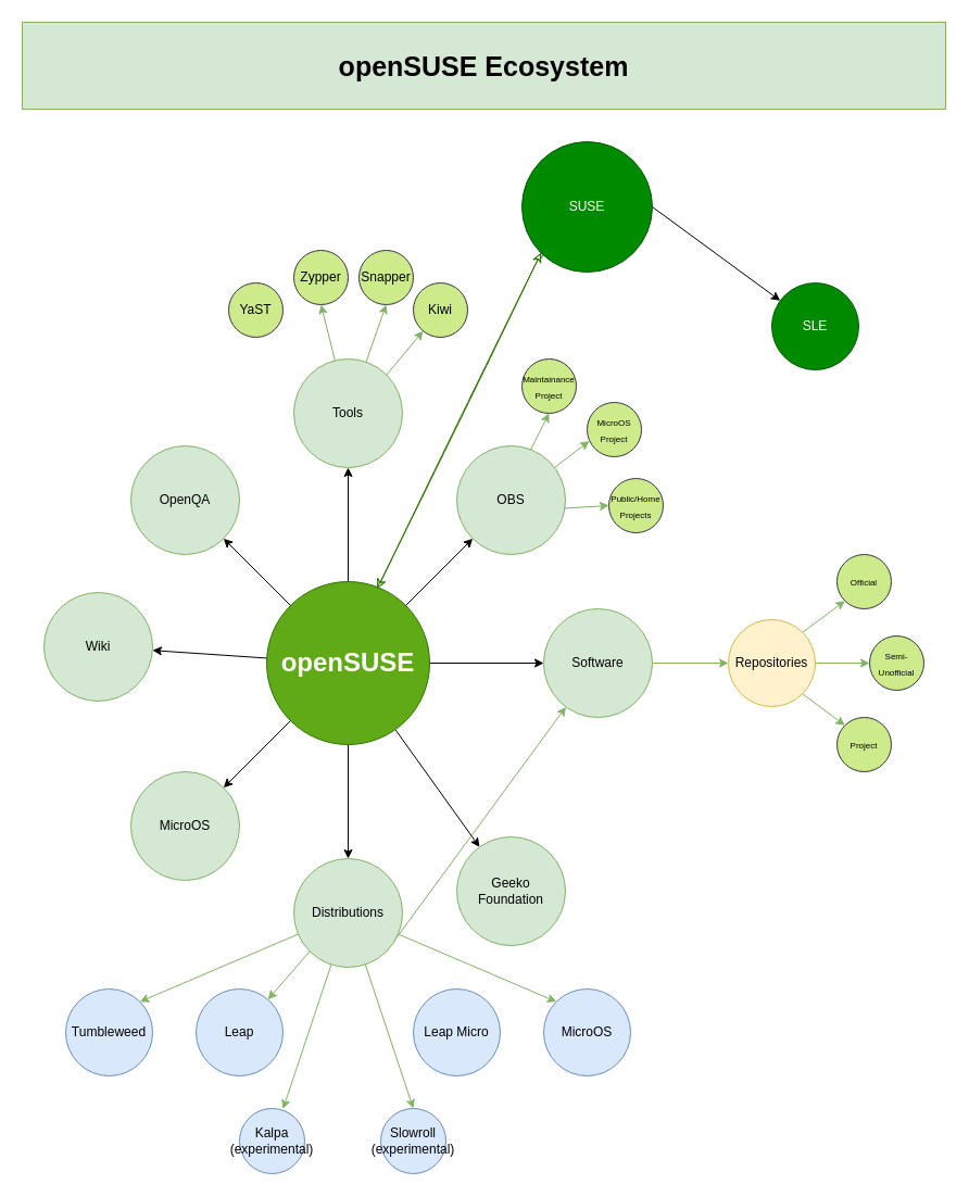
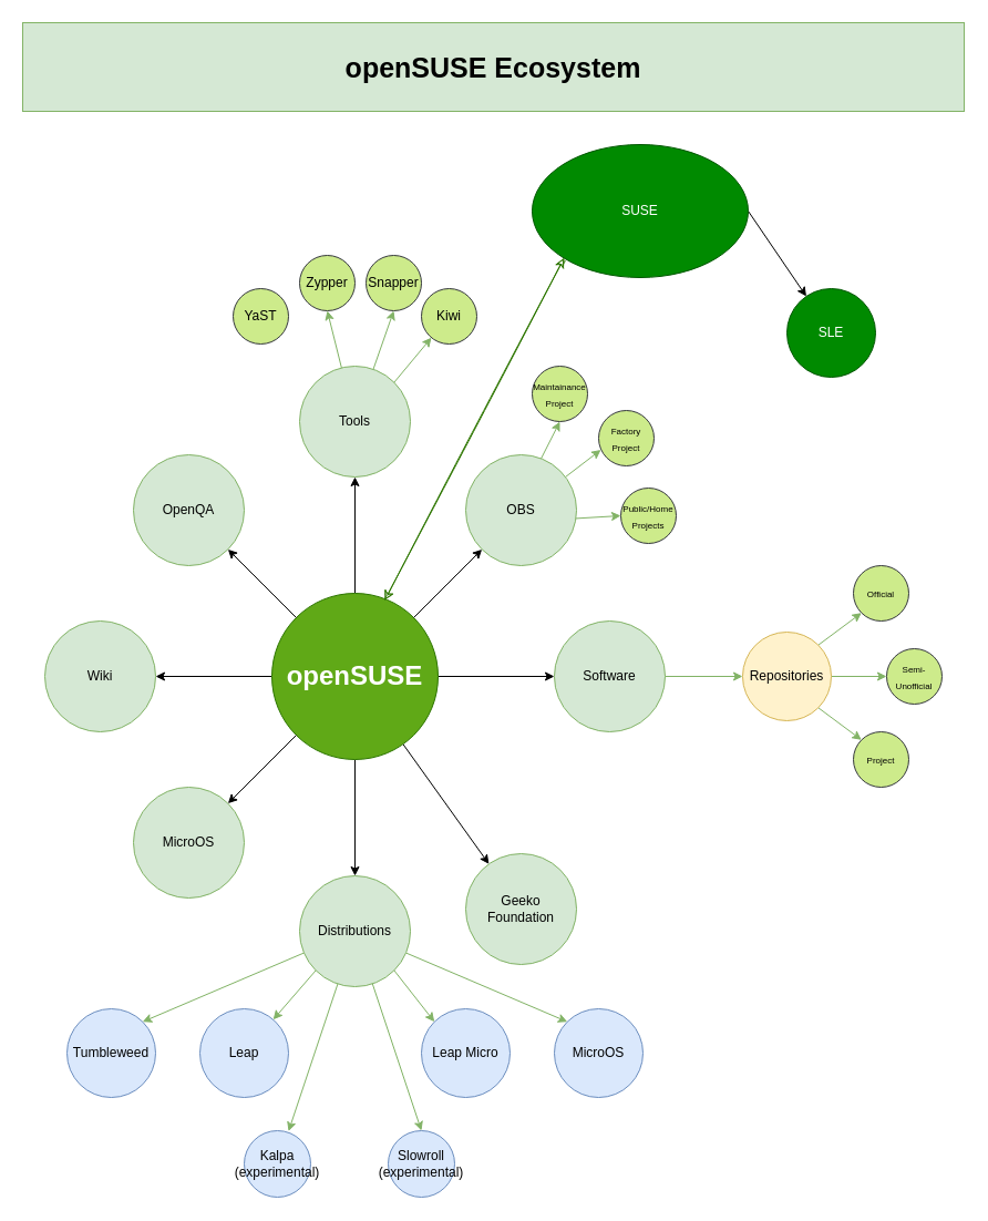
- <mxCell id="46" value="SUSE" style="ellipse;whiteSpace=wrap;html=1;aspect=fixed;fillColor=#008a00;fontColor=#ffffff;strokeColor=#005700;" vertex="1" parent="1"><mxGeometry x="480" y="130" width="120" height="120" as="geometry" /></mxCell>
+ <mxCell id="46" value="SUSE" style="ellipse;whiteSpace=wrap;html=1;aspect=fixed;fillColor=#008a00;fontColor=#ffffff;strokeColor=#005700;" vertex="1" parent="1"><mxGeometry x="480" y="130" width="195" height="120" as="geometry" /></mxCell>
- <mxCell id="49" value="&lt;div&gt;&lt;font style=&quot;font-size: 8px;&quot;&gt;MicroOS&lt;/font&gt;&lt;/div&gt;&lt;div&gt;&lt;font style=&quot;font-size: 8px;&quot;&gt;Project&lt;/font&gt;&lt;/div&gt;" style="ellipse;whiteSpace=wrap;html=1;aspect=fixed;fillColor=#cdeb8b;strokeColor=#36393d;" vertex="1" parent="1"><mxGeometry x="540" y="370" width="50" height="50" as="geometry" /></mxCell>
+ <mxCell id="49" value="&lt;div&gt;&lt;font style=&quot;font-size: 8px;&quot;&gt;Factory&lt;/font&gt;&lt;/div&gt;&lt;div&gt;&lt;font style=&quot;font-size: 8px;&quot;&gt;Project&lt;/font&gt;&lt;/div&gt;" style="ellipse;whiteSpace=wrap;html=1;aspect=fixed;fillColor=#cdeb8b;strokeColor=#36393d;" vertex="1" parent="1"><mxGeometry x="540" y="370" width="50" height="50" as="geometry" /></mxCell>
- <mxCell id="17" value="Wiki" style="ellipse;whiteSpace=wrap;html=1;aspect=fixed;fillColor=#d5e8d4;strokeColor=#82b366;" parent="1" vertex="1"><mxGeometry x="40" y="545" width="100" height="100" as="geometry" /></mxCell>
+ <mxCell id="17" value="Wiki" style="ellipse;whiteSpace=wrap;html=1;aspect=fixed;fillColor=#d5e8d4;strokeColor=#82b366;" parent="1" vertex="1"><mxGeometry x="40" y="560" width="100" height="100" as="geometry" /></mxCell>
- <mxCell id="19" style="rounded=0;orthogonalLoop=1;jettySize=auto;html=1;exitX=1;exitY=1;exitDx=0;exitDy=0;fillColor=#d5e8d4;strokeColor=#82b366;" parent="1" source="22" target="9" edge="1"><mxGeometry relative="1" as="geometry" /></mxCell>
+ <mxCell id="19" style="rounded=0;orthogonalLoop=1;jettySize=auto;html=1;exitX=1;exitY=1;exitDx=0;exitDy=0;entryX=0;entryY=0;entryDx=0;entryDy=0;fillColor=#d5e8d4;strokeColor=#82b366;" parent="1" source="22" target="34" edge="1"><mxGeometry relative="1" as="geometry" /></mxCell>
